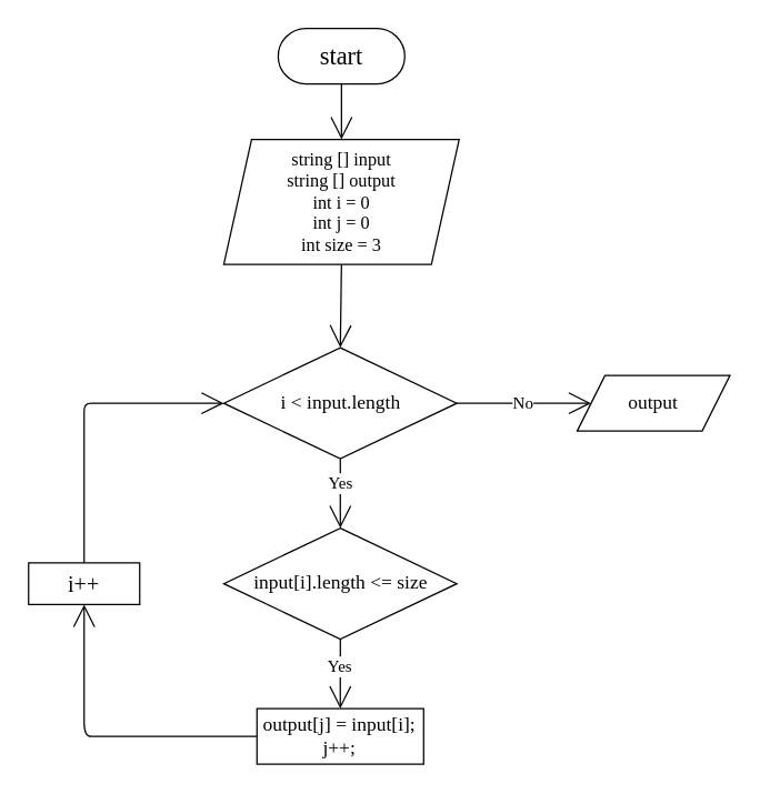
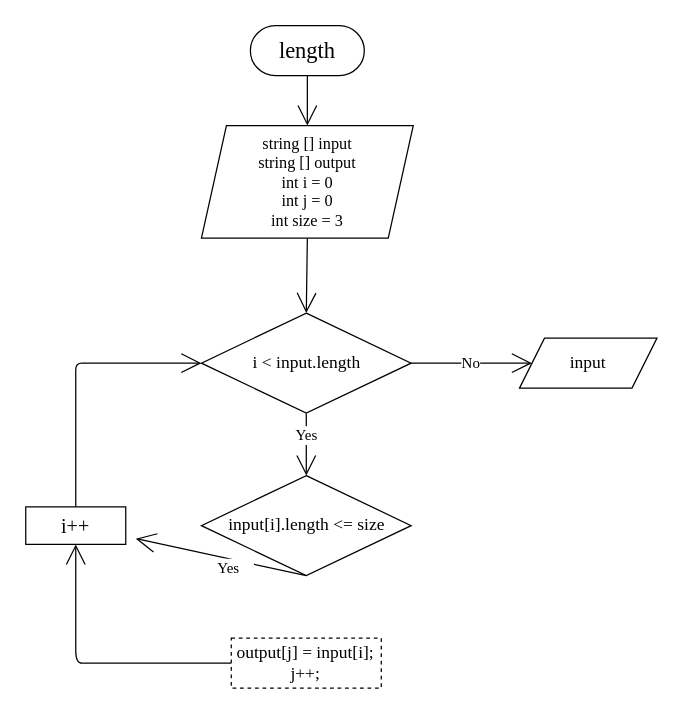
- <mxCell id="16" value="start" style="rounded=1;whiteSpace=wrap;html=1;labelBorderColor=none;hachureGap=4;fontFamily=Times New Roman;fontSize=18;arcSize=50;" vertex="1" parent="1"><mxGeometry x="199.72" y="20" width="91.12" height="40" as="geometry" /></mxCell>
+ <mxCell id="16" value="length" style="rounded=1;whiteSpace=wrap;html=1;labelBorderColor=none;hachureGap=4;fontFamily=Times New Roman;fontSize=18;arcSize=50;" vertex="1" parent="1"><mxGeometry x="199.72" y="20" width="91.12" height="40" as="geometry" /></mxCell>
- <mxCell id="11" value="output" style="shape=parallelogram;perimeter=parallelogramPerimeter;whiteSpace=wrap;html=1;fixedSize=1;labelBorderColor=none;hachureGap=4;fontFamily=Times New Roman;fontSize=14;" vertex="1" parent="1"><mxGeometry x="415" y="270" width="110" height="40" as="geometry" /></mxCell>
+ <mxCell id="11" value="input" style="shape=parallelogram;perimeter=parallelogramPerimeter;whiteSpace=wrap;html=1;fixedSize=1;labelBorderColor=none;hachureGap=4;fontFamily=Times New Roman;fontSize=14;" vertex="1" parent="1"><mxGeometry x="415" y="270" width="110" height="40" as="geometry" /></mxCell>
- <mxCell id="8" value="Yes &amp;nbsp; &amp;nbsp;" style="edgeStyle=none;curved=1;rounded=0;orthogonalLoop=1;jettySize=auto;html=1;exitX=0.5;exitY=1;exitDx=0;exitDy=0;entryX=0.5;entryY=0;entryDx=0;entryDy=0;fontFamily=Times New Roman;fontSize=12;endArrow=open;startSize=14;endSize=14;sourcePerimeterSpacing=8;targetPerimeterSpacing=8;" edge="1" parent="1" source="9" target="12"><mxGeometry x="-0.2" y="6" relative="1" as="geometry"><mxPoint as="offset" /></mxGeometry></mxCell>
+ <mxCell id="8" value="Yes &amp;nbsp; &amp;nbsp;" style="edgeStyle=none;curved=1;rounded=0;orthogonalLoop=1;jettySize=auto;html=1;exitX=0.5;exitY=1;exitDx=0;exitDy=0;fontFamily=Times New Roman;fontSize=12;endArrow=open;startSize=14;endSize=14;sourcePerimeterSpacing=8;targetPerimeterSpacing=8;" edge="1" parent="1" source="9" target="14"><mxGeometry x="-0.2" y="6" relative="1" as="geometry"><mxPoint as="offset" /></mxGeometry></mxCell>
- <mxCell id="12" value="output[j] = input[i];&lt;br&gt;j++;" style="whiteSpace=wrap;html=1;labelBorderColor=none;hachureGap=4;fontFamily=Times New Roman;fontSize=14;" vertex="1" parent="1"><mxGeometry x="184.42" y="510" width="120" height="40" as="geometry" /></mxCell>
+ <mxCell id="12" value="output[j] = input[i];&lt;br&gt;j++;" style="whiteSpace=wrap;html=1;labelBorderColor=none;hachureGap=4;fontFamily=Times New Roman;fontSize=14;dashed=1;" vertex="1" parent="1"><mxGeometry x="184.42" y="510" width="120" height="40" as="geometry" /></mxCell>
